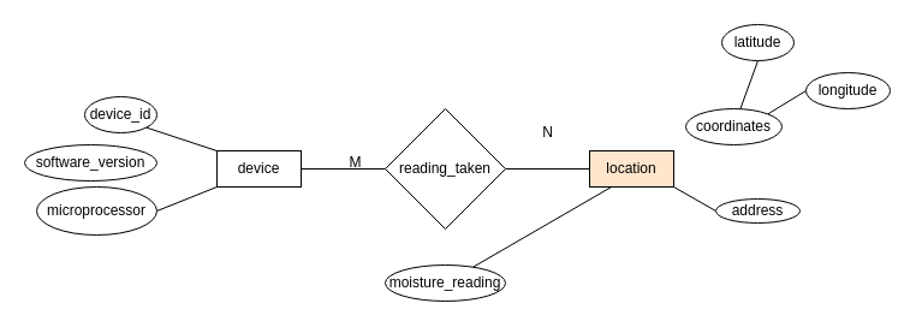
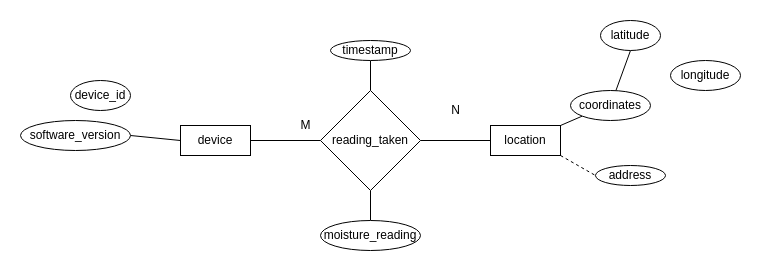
+ <mxCell id="19" value="timestamp" style="ellipse;whiteSpace=wrap;html=1;" vertex="1" parent="1"><mxGeometry x="330" y="40" width="80" height="20" as="geometry" /></mxCell>
+ <mxCell id="8" style="rounded=0;orthogonalLoop=1;jettySize=auto;html=1;exitX=0.5;exitY=0;exitDx=0;exitDy=0;entryX=0.5;entryY=1;entryDx=0;entryDy=0;endArrow=none;endFill=0;" edge="1" parent="1" source="10" target="19"><mxGeometry relative="1" as="geometry" /></mxCell>
- <mxCell id="22" style="rounded=0;orthogonalLoop=1;jettySize=auto;html=1;exitX=1;exitY=0;exitDx=0;exitDy=0;entryX=0;entryY=0.5;entryDx=0;entryDy=0;endArrow=none;endFill=0;" edge="1" parent="1" source="23" target="24"><mxGeometry relative="1" as="geometry" /></mxCell>
- <mxCell id="13" style="rounded=0;orthogonalLoop=1;jettySize=auto;html=1;exitX=1;exitY=1;exitDx=0;exitDy=0;entryX=0;entryY=0;entryDx=0;entryDy=0;endArrow=none;endFill=0;" edge="1" parent="1" source="14" target="3"><mxGeometry relative="1" as="geometry" /></mxCell>
- <mxCell id="11" value="M" style="text;html=1;align=center;verticalAlign=middle;resizable=0;points=[];autosize=1;strokeColor=none;fillColor=none;" vertex="1" parent="1"><mxGeometry x="280" y="120" width="30" height="30" as="geometry" /></mxCell>
+ <mxCell id="11" value="M" style="text;html=1;align=center;verticalAlign=middle;resizable=0;points=[];autosize=1;strokeColor=none;fillColor=none;" vertex="1" parent="1"><mxGeometry x="290" y="110" width="30" height="30" as="geometry" /></mxCell>
+ <mxCell id="15" style="rounded=0;orthogonalLoop=1;jettySize=auto;html=1;exitX=1;exitY=0.5;exitDx=0;exitDy=0;entryX=0;entryY=0.5;entryDx=0;entryDy=0;endArrow=none;endFill=0;" edge="1" parent="1" source="16" target="3"><mxGeometry relative="1" as="geometry" /></mxCell>
- <mxCell id="7" value="&lt;div&gt;location&lt;/div&gt;" style="whiteSpace=wrap;html=1;fillColor=#ffe6cc;" vertex="1" parent="1"><mxGeometry x="490" y="125" width="70" height="30" as="geometry" /></mxCell>
+ <mxCell id="7" value="&lt;div&gt;location&lt;/div&gt;" style="whiteSpace=wrap;html=1;" vertex="1" parent="1"><mxGeometry x="490" y="125" width="70" height="30" as="geometry" /></mxCell>
- <mxCell id="5" style="rounded=0;orthogonalLoop=1;jettySize=auto;html=1;exitX=1;exitY=1;exitDx=0;exitDy=0;entryX=0;entryY=0.5;entryDx=0;entryDy=0;endArrow=none;endFill=0;" edge="1" parent="1" source="7" target="26"><mxGeometry relative="1" as="geometry" /></mxCell>
+ <mxCell id="5" style="rounded=0;orthogonalLoop=1;jettySize=auto;html=1;exitX=1;exitY=1;exitDx=0;exitDy=0;entryX=0;entryY=0.5;entryDx=0;entryDy=0;endArrow=none;endFill=0;dashed=1;" edge="1" parent="1" source="7" target="26"><mxGeometry relative="1" as="geometry" /></mxCell>
- <mxCell id="17" style="rounded=0;orthogonalLoop=1;jettySize=auto;html=1;exitX=1;exitY=0.5;exitDx=0;exitDy=0;entryX=0;entryY=1;entryDx=0;entryDy=0;endArrow=none;endFill=0;" edge="1" parent="1" source="18" target="3"><mxGeometry relative="1" as="geometry" /></mxCell>
- <mxCell id="18" value="microprocessor" style="ellipse;whiteSpace=wrap;html=1;" vertex="1" parent="1"><mxGeometry x="30" y="155" width="100" height="40" as="geometry" /></mxCell>
- <mxCell id="6" style="rounded=0;orthogonalLoop=1;jettySize=auto;html=1;exitX=1;exitY=0;exitDx=0;exitDy=0;endArrow=none;endFill=0;" edge="1" parent="1" source="7" target="20"><mxGeometry relative="1" as="geometry" /></mxCell>
+ <mxCell id="6" style="rounded=0;orthogonalLoop=1;jettySize=auto;html=1;exitX=1;exitY=0;exitDx=0;exitDy=0;entryX=0;entryY=1;entryDx=0;entryDy=0;endArrow=none;endFill=0;" edge="1" parent="1" source="7" target="23"><mxGeometry relative="1" as="geometry" /></mxCell>
+ <mxCell id="9" style="rounded=0;orthogonalLoop=1;jettySize=auto;html=1;exitX=0.5;exitY=1;exitDx=0;exitDy=0;entryX=0.5;entryY=0;entryDx=0;entryDy=0;endArrow=none;endFill=0;" edge="1" parent="1" source="10" target="20"><mxGeometry relative="1" as="geometry" /></mxCell>
